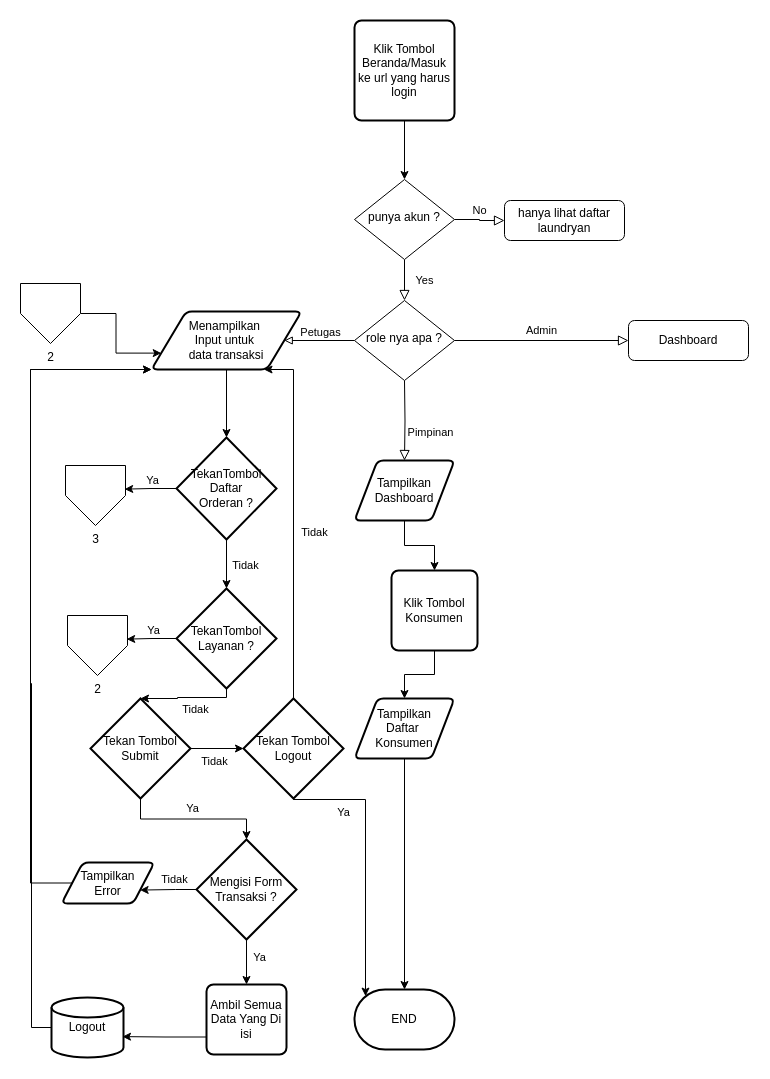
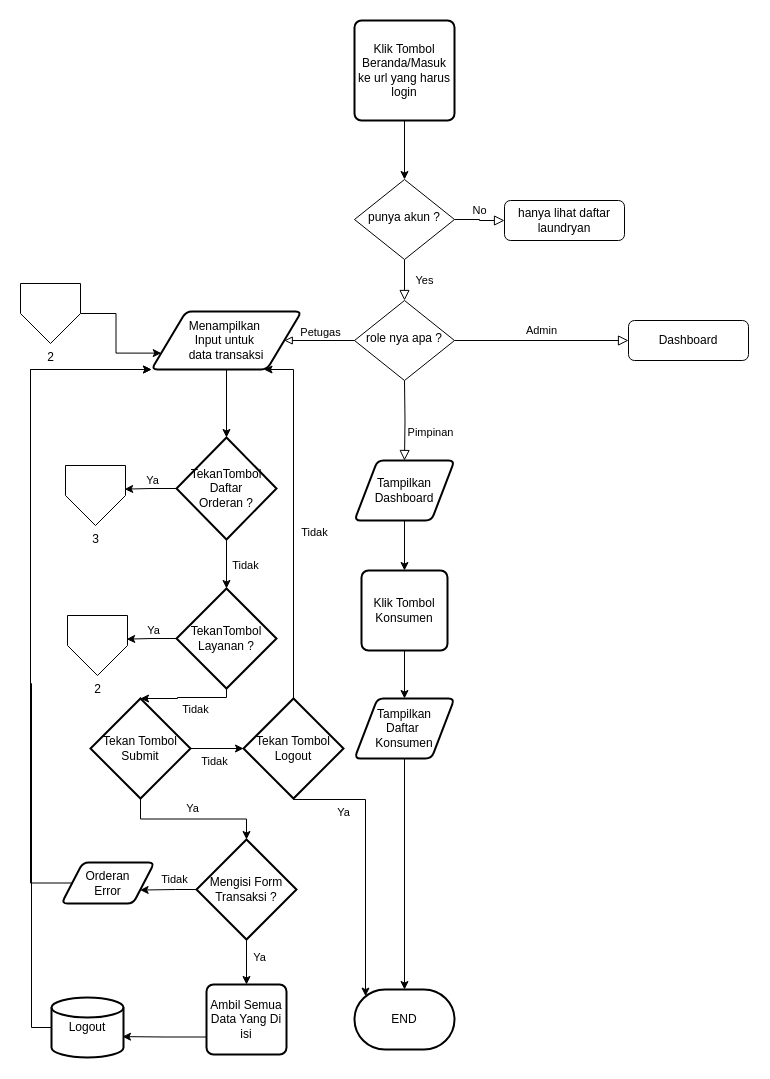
- <mxCell id="13" value="Klik Tombol Konsumen" style="rounded=1;whiteSpace=wrap;html=1;absoluteArcSize=1;arcSize=14;strokeWidth=2;" vertex="1" parent="1"><mxGeometry x="391" y="570" width="86" height="80" as="geometry" /></mxCell>
+ <mxCell id="13" value="Klik Tombol Konsumen" style="rounded=1;whiteSpace=wrap;html=1;absoluteArcSize=1;arcSize=14;strokeWidth=2;" vertex="1" parent="1"><mxGeometry x="361" y="570" width="86" height="80" as="geometry" /></mxCell>
- <mxCell id="49" value="Tampilkan&lt;div&gt;Error&lt;/div&gt;" style="shape=parallelogram;html=1;strokeWidth=2;perimeter=parallelogramPerimeter;whiteSpace=wrap;rounded=1;arcSize=12;size=0.23;" vertex="1" parent="1"><mxGeometry x="61" y="862" width="93" height="41" as="geometry" /></mxCell>
+ <mxCell id="49" value="Orderan&lt;div&gt;Error&lt;/div&gt;" style="shape=parallelogram;html=1;strokeWidth=2;perimeter=parallelogramPerimeter;whiteSpace=wrap;rounded=1;arcSize=12;size=0.23;" vertex="1" parent="1"><mxGeometry x="61" y="862" width="93" height="41" as="geometry" /></mxCell>
